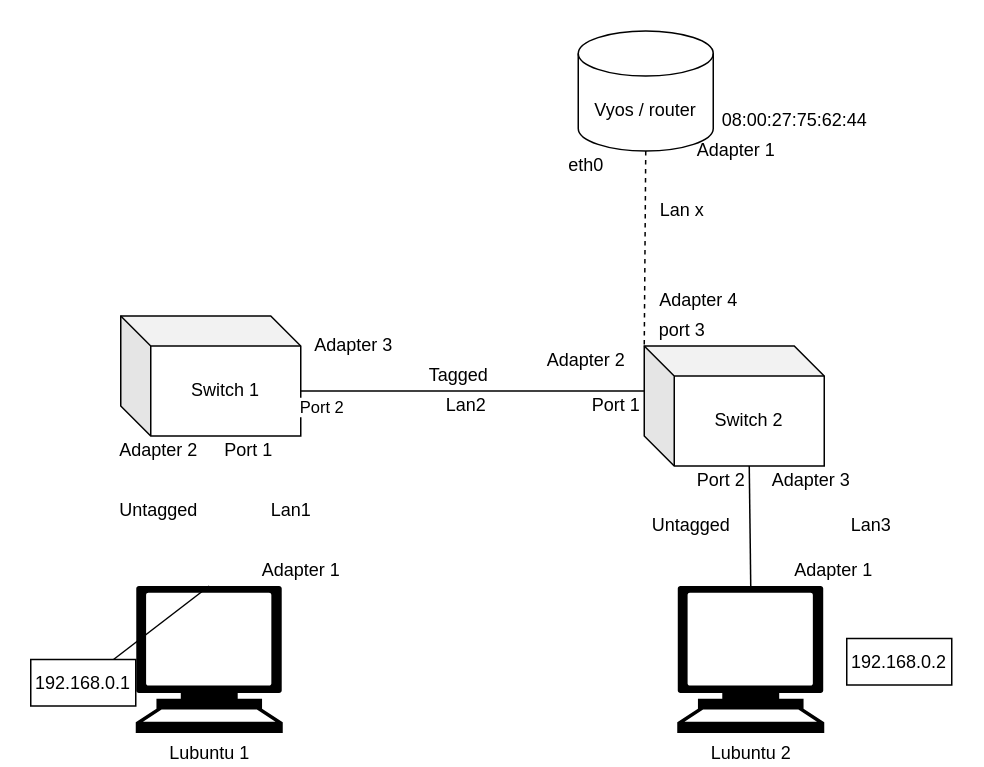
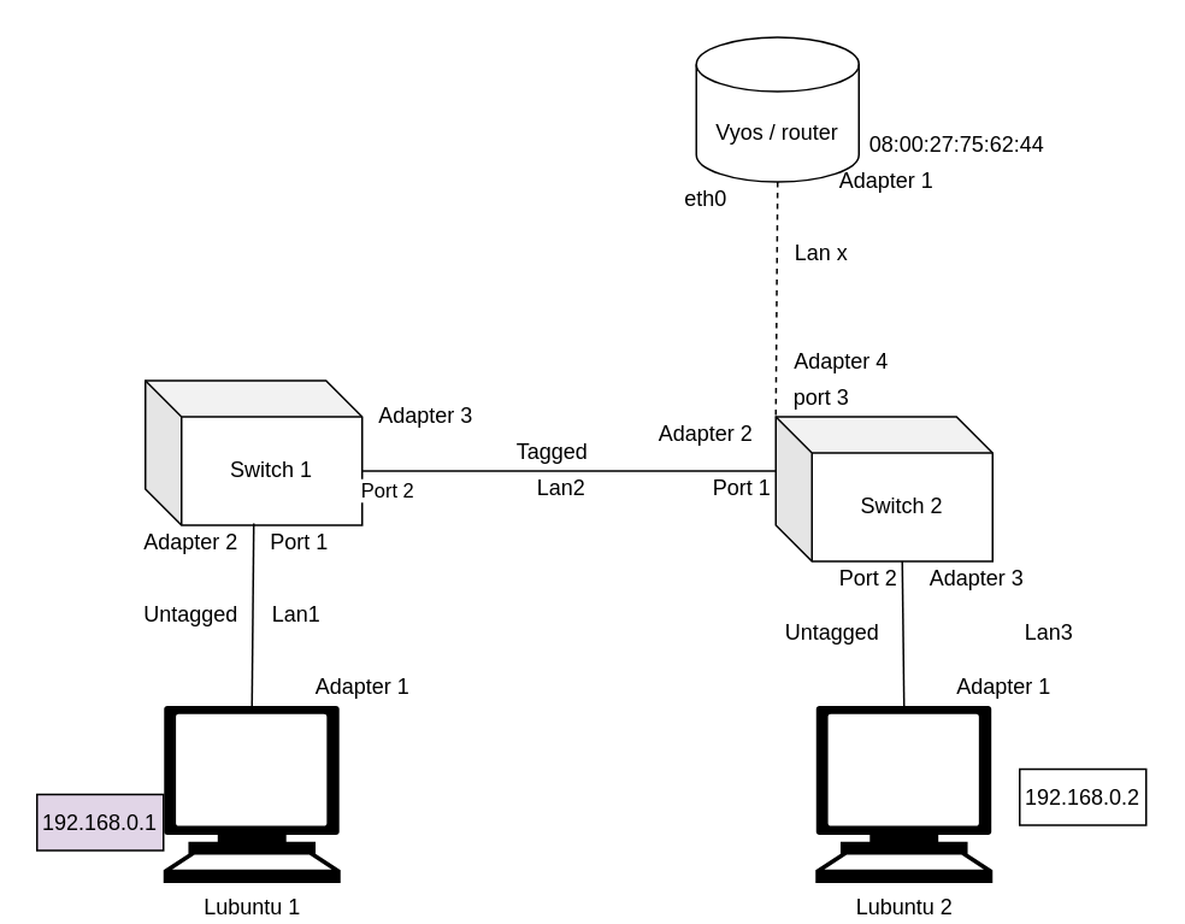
- <mxCell id="13" value="Lan1&amp;nbsp;" style="text;html=1;align=center;verticalAlign=middle;resizable=0;points=[];autosize=1;strokeColor=none;" parent="1" vertex="1"><mxGeometry x="170" y="330" width="50" height="20" as="geometry" /></mxCell>
+ <mxCell id="13" value="Lan1&amp;nbsp;" style="text;html=1;align=center;verticalAlign=middle;resizable=0;points=[];autosize=1;strokeColor=none;" parent="1" vertex="1"><mxGeometry x="140" y="330" width="50" height="20" as="geometry" /></mxCell>
- <mxCell id="8" value="" style="endArrow=none;html=1;exitX=0.5;exitY=0;exitDx=0;exitDy=0;exitPerimeter=0;" parent="1" source="3" target="11" edge="1"><mxGeometry width="50" height="50" relative="1" as="geometry"><mxPoint x="290" y="350" as="sourcePoint" /><mxPoint x="340" y="300" as="targetPoint" /></mxGeometry></mxCell>
+ <mxCell id="8" value="" style="endArrow=none;html=1;entryX=0.5;entryY=0.988;entryDx=0;entryDy=0;entryPerimeter=0;exitX=0.5;exitY=0;exitDx=0;exitDy=0;exitPerimeter=0;" parent="1" source="3" target="5" edge="1"><mxGeometry width="50" height="50" relative="1" as="geometry"><mxPoint x="290" y="350" as="sourcePoint" /><mxPoint x="340" y="300" as="targetPoint" /></mxGeometry></mxCell>
- <mxCell id="11" value="192.168.0.1" style="rounded=0;whiteSpace=wrap;html=1;" parent="1" vertex="1"><mxGeometry x="20" y="439" width="70" height="31" as="geometry" /></mxCell>
+ <mxCell id="11" value="192.168.0.1" style="rounded=0;whiteSpace=wrap;html=1;fillColor=#e1d5e7;" parent="1" vertex="1"><mxGeometry x="20" y="439" width="70" height="31" as="geometry" /></mxCell>
